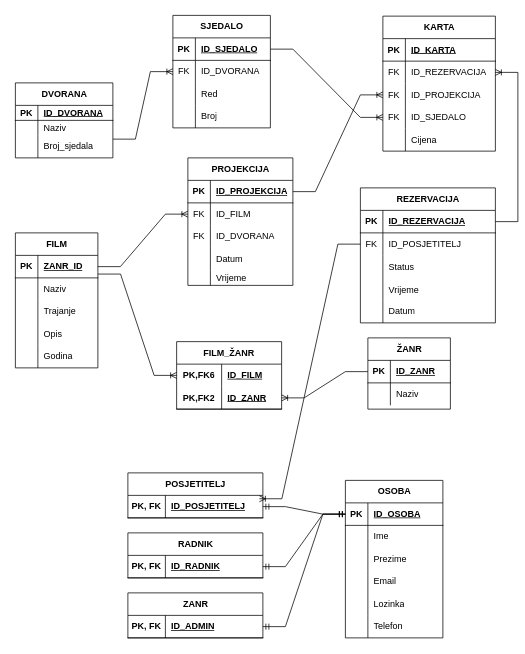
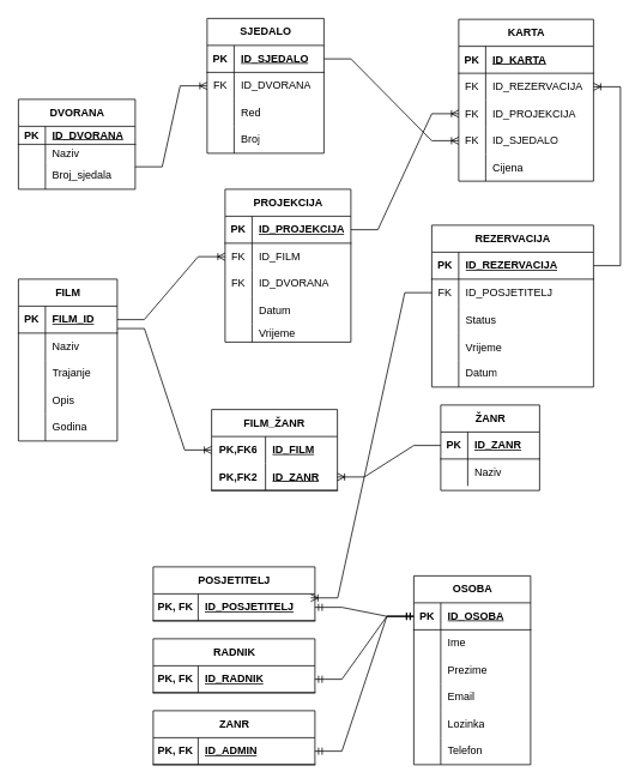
- <mxCell id="57" value="ZANR_ID" style="shape=partialRectangle;connectable=0;fillColor=none;top=0;left=0;bottom=0;right=0;align=left;spacingLeft=6;fontStyle=5;overflow=hidden;whiteSpace=wrap;html=1;" parent="55" vertex="1"><mxGeometry x="30" width="80" height="30" as="geometry"><mxRectangle width="80" height="30" as="alternateBounds" /></mxGeometry></mxCell>
+ <mxCell id="57" value="FILM_ID" style="shape=partialRectangle;connectable=0;fillColor=none;top=0;left=0;bottom=0;right=0;align=left;spacingLeft=6;fontStyle=5;overflow=hidden;whiteSpace=wrap;html=1;" parent="55" vertex="1"><mxGeometry x="30" width="80" height="30" as="geometry"><mxRectangle width="80" height="30" as="alternateBounds" /></mxGeometry></mxCell>
